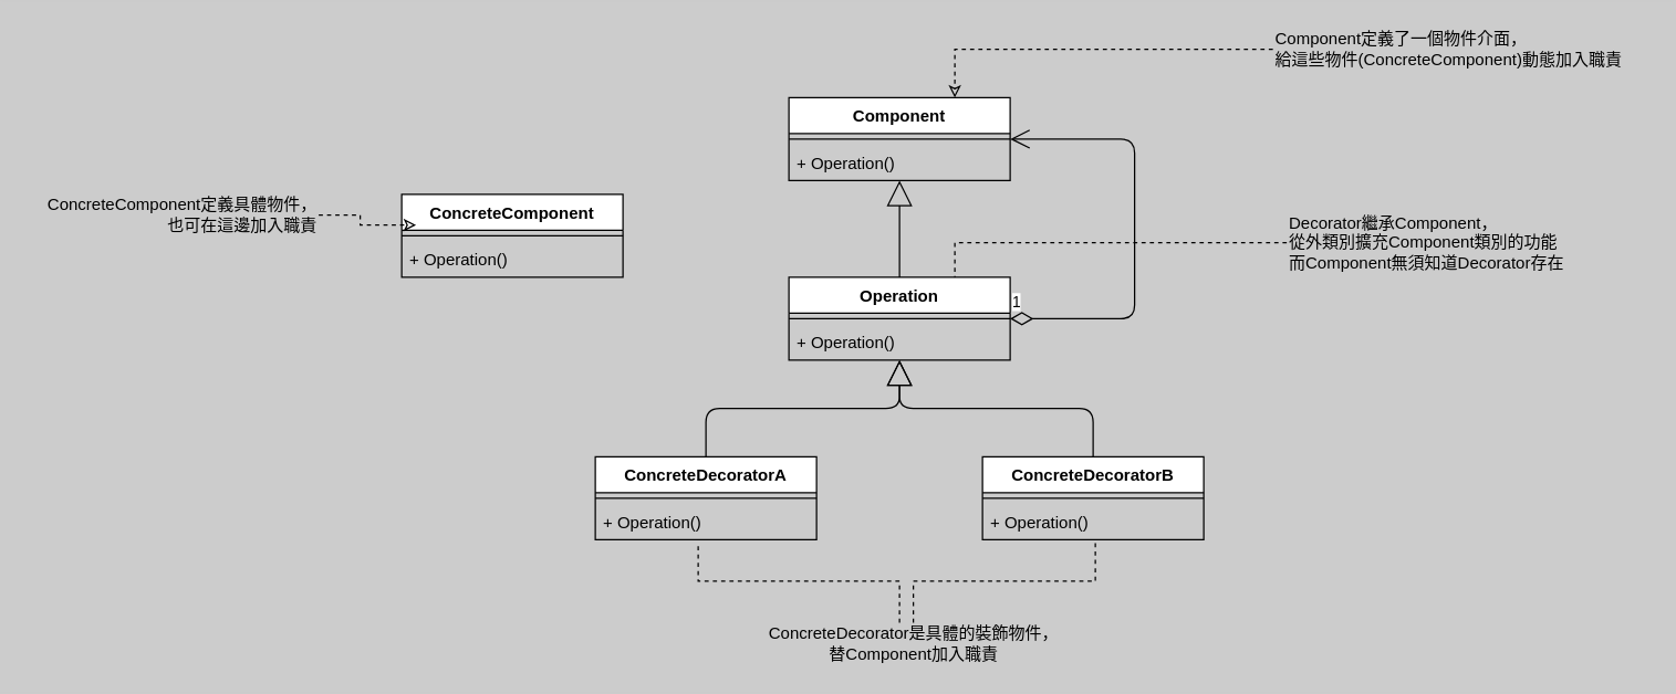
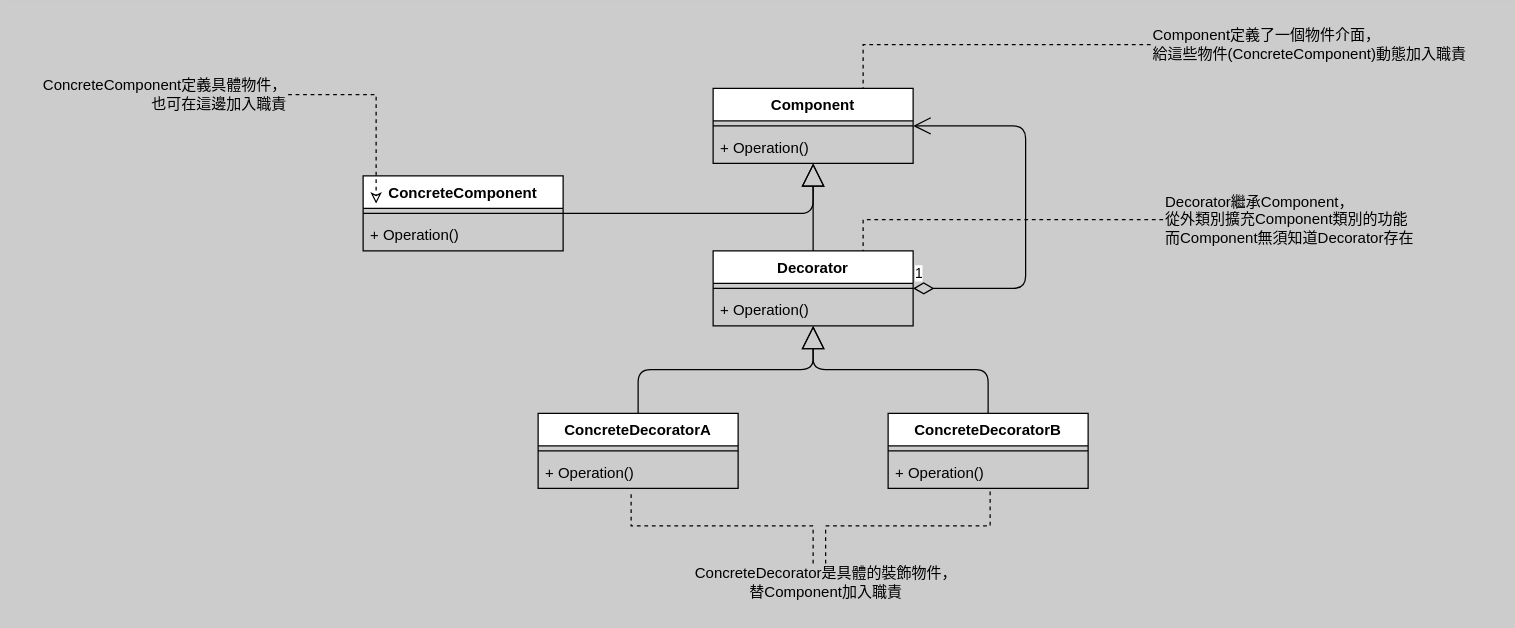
- <mxCell id="22" style="edgeStyle=orthogonalEdgeStyle;rounded=0;orthogonalLoop=1;jettySize=auto;html=1;entryX=0.75;entryY=0;entryDx=0;entryDy=0;dashed=1;endArrow=classic;endFill=0;" edge="1" parent="1" source="23" target="5"><mxGeometry relative="1" as="geometry" /></mxCell>
+ <mxCell id="22" style="edgeStyle=orthogonalEdgeStyle;rounded=0;orthogonalLoop=1;jettySize=auto;html=1;entryX=0.75;entryY=0;entryDx=0;entryDy=0;dashed=1;endArrow=none;endFill=0;" edge="1" parent="1" source="23" target="5"><mxGeometry relative="1" as="geometry" /></mxCell>
- <mxCell id="30" value="ConcreteComponent定義具體物件，&lt;br&gt;也可在這邊加入職責" style="text;html=1;align=right;verticalAlign=middle;resizable=0;points=[];autosize=1;" vertex="1" parent="1"><mxGeometry x="20" y="140" width="210" height="30" as="geometry" /></mxCell>
+ <mxCell id="30" value="ConcreteComponent定義具體物件，&lt;br&gt;也可在這邊加入職責" style="text;html=1;align=right;verticalAlign=middle;resizable=0;points=[];autosize=1;" vertex="1" parent="1"><mxGeometry x="20" y="60" width="210" height="30" as="geometry" /></mxCell>
+ <mxCell id="8" value="" style="endArrow=block;endSize=16;endFill=0;html=1;edgeStyle=orthogonalEdgeStyle;" edge="1" parent="1" source="2" target="5"><mxGeometry width="160" relative="1" as="geometry"><mxPoint x="500" y="110" as="sourcePoint" /><mxPoint x="480" y="352" as="targetPoint" /></mxGeometry></mxCell>
- <mxCell id="11" value="Operation" style="swimlane;fontStyle=1;align=center;verticalAlign=top;childLayout=stackLayout;horizontal=1;startSize=26;horizontalStack=0;resizeParent=1;resizeParentMax=0;resizeLast=0;collapsible=1;marginBottom=0;" vertex="1" parent="1"><mxGeometry x="570" y="200" width="160" height="60" as="geometry" /></mxCell>
+ <mxCell id="11" value="Decorator" style="swimlane;fontStyle=1;align=center;verticalAlign=top;childLayout=stackLayout;horizontal=1;startSize=26;horizontalStack=0;resizeParent=1;resizeParentMax=0;resizeLast=0;collapsible=1;marginBottom=0;" vertex="1" parent="1"><mxGeometry x="570" y="200" width="160" height="60" as="geometry" /></mxCell>
